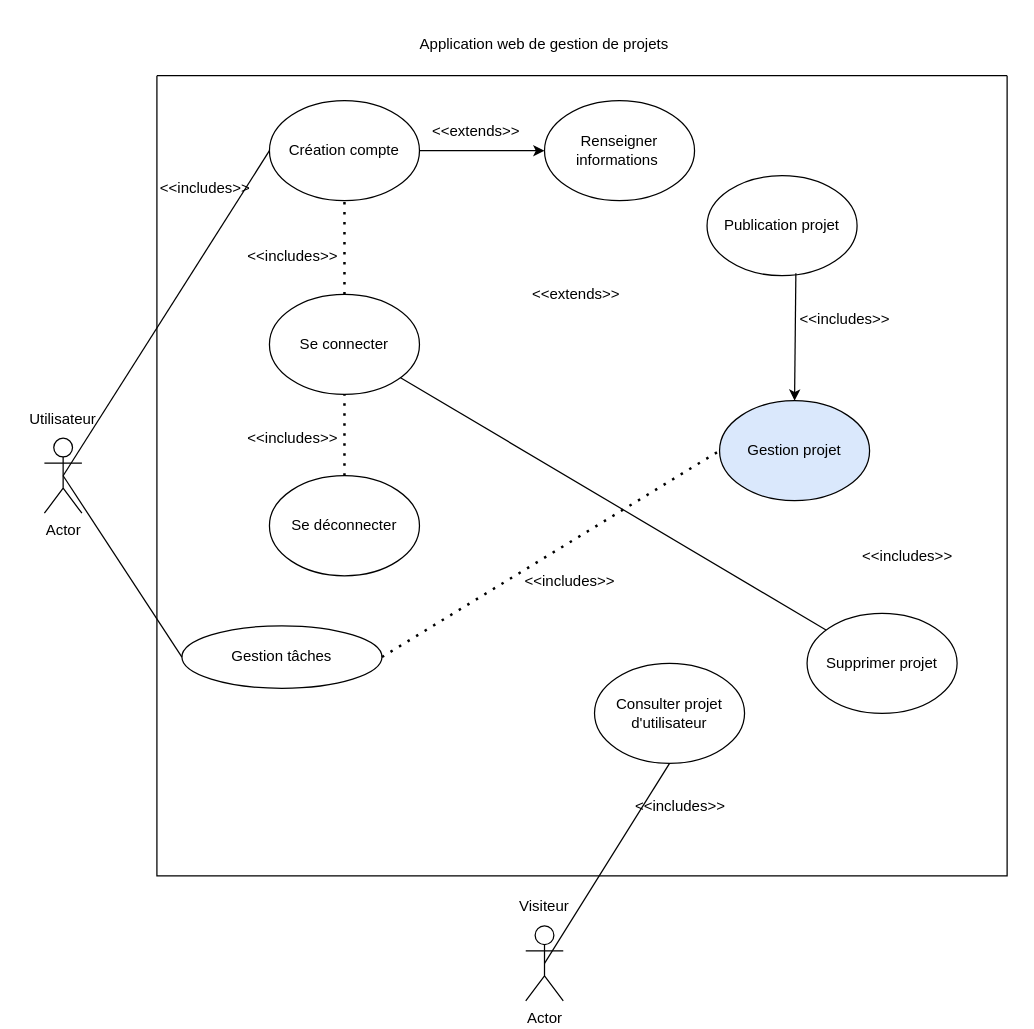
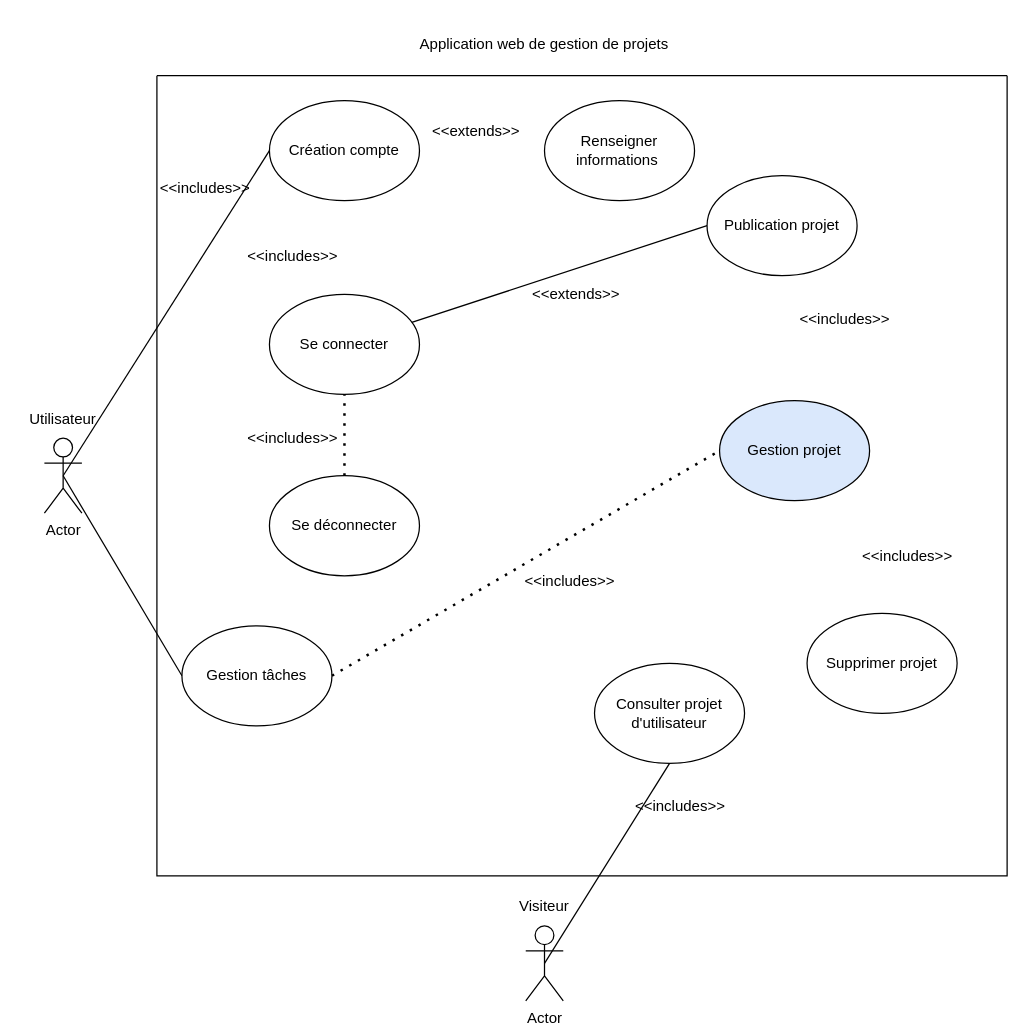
- <mxCell id="25" value="" style="endArrow=classic;html=1;rounded=0;entryX=0;entryY=0.5;entryDx=0;entryDy=0;exitX=1;exitY=0.5;exitDx=0;exitDy=0;" edge="1" parent="2" source="3" target="24"><mxGeometry width="50" height="50" relative="1" as="geometry"><mxPoint x="-230" y="280" as="sourcePoint" /><mxPoint x="-180" y="230" as="targetPoint" /></mxGeometry></mxCell>
- <mxCell id="22" value="" style="endArrow=none;dashed=1;html=1;dashPattern=1 3;strokeWidth=2;rounded=0;entryX=0.5;entryY=1;entryDx=0;entryDy=0;exitX=0.5;exitY=0;exitDx=0;exitDy=0;" edge="1" parent="2" source="16" target="3"><mxGeometry width="50" height="50" relative="1" as="geometry"><mxPoint x="270" y="320" as="sourcePoint" /><mxPoint x="320" y="270" as="targetPoint" /></mxGeometry></mxCell>
- <mxCell id="15" value="" style="endArrow=classic;html=1;rounded=0;exitX=0.592;exitY=0.975;exitDx=0;exitDy=0;entryX=0.5;entryY=0;entryDx=0;entryDy=0;exitPerimeter=0;" edge="1" parent="2" source="10" target="14"><mxGeometry width="50" height="50" relative="1" as="geometry"><mxPoint x="-210" y="190" as="sourcePoint" /><mxPoint x="-160" y="140" as="targetPoint" /></mxGeometry></mxCell>
- <mxCell id="23" value="" style="endArrow=none;html=1;rounded=0;" edge="1" parent="2" source="16" target="26"><mxGeometry width="50" height="50" relative="1" as="geometry"><mxPoint x="-350" y="280" as="sourcePoint" /><mxPoint x="-300" y="230" as="targetPoint" /></mxGeometry></mxCell>
+ <mxCell id="23" value="" style="endArrow=none;html=1;rounded=0;entryX=0;entryY=0.5;entryDx=0;entryDy=0;" edge="1" parent="2" source="16" target="10"><mxGeometry width="50" height="50" relative="1" as="geometry"><mxPoint x="-350" y="280" as="sourcePoint" /><mxPoint x="-300" y="230" as="targetPoint" /></mxGeometry></mxCell>
- <mxCell id="20" value="Gestion tâches" style="ellipse;whiteSpace=wrap;html=1;" vertex="1" parent="2"><mxGeometry x="20" y="440" width="160" height="50" as="geometry" /></mxCell>
+ <mxCell id="20" value="Gestion tâches" style="ellipse;whiteSpace=wrap;html=1;" vertex="1" parent="2"><mxGeometry x="20" y="440" width="120" height="80" as="geometry" /></mxCell>
